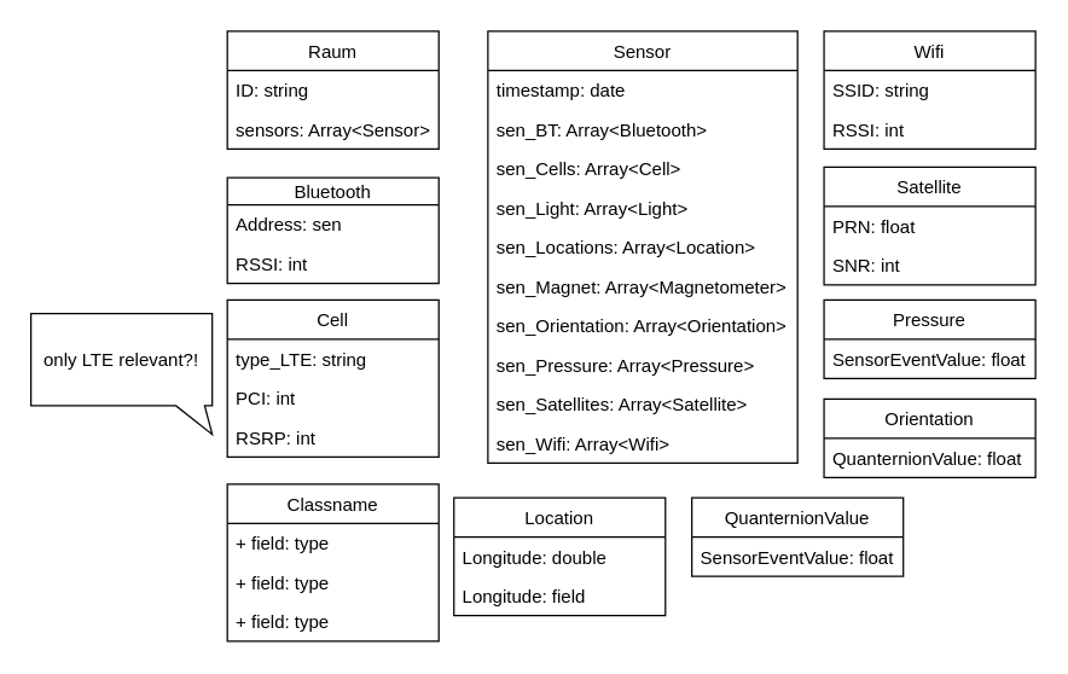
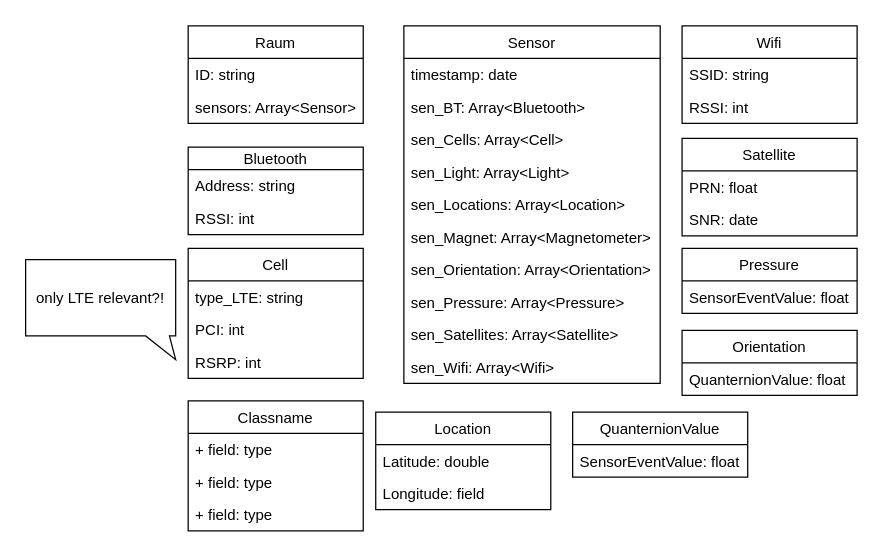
- <mxCell id="20" value="Address: sen" style="text;strokeColor=none;fillColor=none;align=left;verticalAlign=top;spacingLeft=4;spacingRight=4;overflow=hidden;rotatable=0;points=[[0,0.5],[1,0.5]];portConstraint=eastwest;" vertex="1" parent="19"><mxGeometry y="18" width="140" height="26" as="geometry" /></mxCell>
+ <mxCell id="20" value="Address: string" style="text;strokeColor=none;fillColor=none;align=left;verticalAlign=top;spacingLeft=4;spacingRight=4;overflow=hidden;rotatable=0;points=[[0,0.5],[1,0.5]];portConstraint=eastwest;" vertex="1" parent="19"><mxGeometry y="18" width="140" height="26" as="geometry" /></mxCell>
- <mxCell id="42" value="SNR: int" style="text;strokeColor=none;fillColor=none;align=left;verticalAlign=top;spacingLeft=4;spacingRight=4;overflow=hidden;rotatable=0;points=[[0,0.5],[1,0.5]];portConstraint=eastwest;" vertex="1" parent="40"><mxGeometry y="52" width="140" height="26" as="geometry" /></mxCell>
+ <mxCell id="42" value="SNR: date" style="text;strokeColor=none;fillColor=none;align=left;verticalAlign=top;spacingLeft=4;spacingRight=4;overflow=hidden;rotatable=0;points=[[0,0.5],[1,0.5]];portConstraint=eastwest;" vertex="1" parent="40"><mxGeometry y="52" width="140" height="26" as="geometry" /></mxCell>
- <mxCell id="28" value="Longitude: double" style="text;strokeColor=none;fillColor=none;align=left;verticalAlign=top;spacingLeft=4;spacingRight=4;overflow=hidden;rotatable=0;points=[[0,0.5],[1,0.5]];portConstraint=eastwest;" vertex="1" parent="27"><mxGeometry y="26" width="140" height="26" as="geometry" /></mxCell>
+ <mxCell id="28" value="Latitude: double" style="text;strokeColor=none;fillColor=none;align=left;verticalAlign=top;spacingLeft=4;spacingRight=4;overflow=hidden;rotatable=0;points=[[0,0.5],[1,0.5]];portConstraint=eastwest;" vertex="1" parent="27"><mxGeometry y="26" width="140" height="26" as="geometry" /></mxCell>
